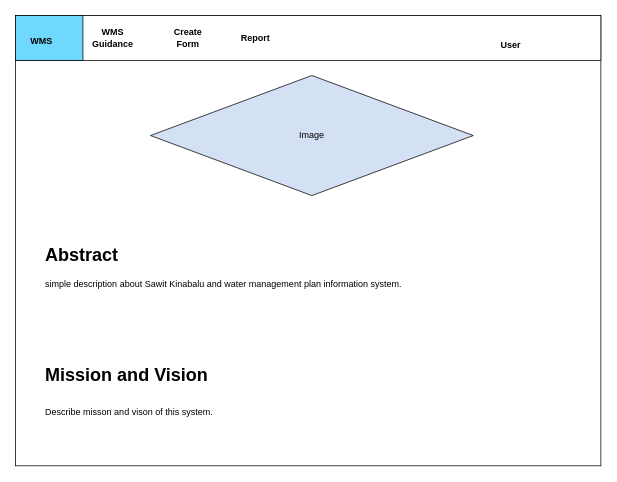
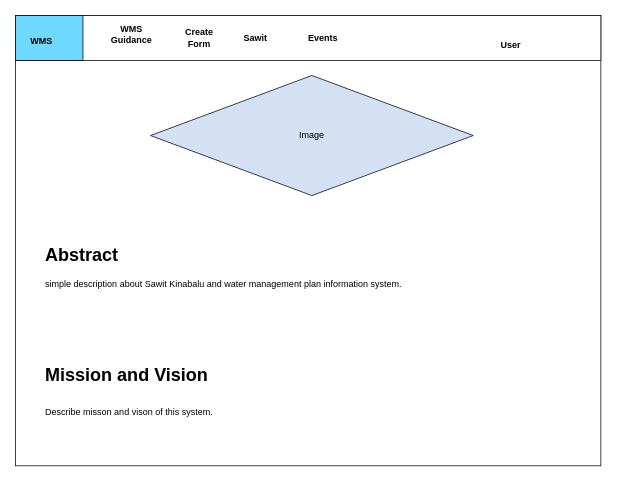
- <mxCell id="4" value="&lt;b&gt;WMS Guidance&lt;/b&gt;" style="text;html=1;strokeColor=none;fillColor=none;align=center;verticalAlign=middle;whiteSpace=wrap;rounded=0;" vertex="1" parent="1"><mxGeometry x="120" y="35" width="60" height="30" as="geometry" /></mxCell>
+ <mxCell id="4" value="&lt;b&gt;WMS Guidance&lt;/b&gt;" style="text;html=1;strokeColor=none;fillColor=none;align=center;verticalAlign=middle;whiteSpace=wrap;rounded=0;" vertex="1" parent="1"><mxGeometry x="145" y="30" width="60" height="30" as="geometry" /></mxCell>
- <mxCell id="12" value="&lt;b&gt;Create Form&lt;/b&gt;" style="text;html=1;strokeColor=none;fillColor=none;align=center;verticalAlign=middle;whiteSpace=wrap;rounded=0;" vertex="1" parent="1"><mxGeometry x="220" y="35" width="60" height="30" as="geometry" /></mxCell>
+ <mxCell id="12" value="&lt;b&gt;Create Form&lt;/b&gt;" style="text;html=1;strokeColor=none;fillColor=none;align=center;verticalAlign=middle;whiteSpace=wrap;rounded=0;" vertex="1" parent="1"><mxGeometry x="235" y="35" width="60" height="30" as="geometry" /></mxCell>
- <mxCell id="5" value="&lt;b&gt;Report&lt;/b&gt;" style="text;html=1;strokeColor=none;fillColor=none;align=center;verticalAlign=middle;whiteSpace=wrap;rounded=0;" vertex="1" parent="1"><mxGeometry x="310" y="35" width="60" height="30" as="geometry" /></mxCell>
+ <mxCell id="5" value="&lt;b&gt;Sawit&lt;/b&gt;" style="text;html=1;strokeColor=none;fillColor=none;align=center;verticalAlign=middle;whiteSpace=wrap;rounded=0;" vertex="1" parent="1"><mxGeometry x="310" y="35" width="60" height="30" as="geometry" /></mxCell>
+ <mxCell id="13" value="&lt;b&gt;Events&lt;/b&gt;" style="text;html=1;strokeColor=none;fillColor=none;align=center;verticalAlign=middle;whiteSpace=wrap;rounded=0;" vertex="1" parent="1"><mxGeometry x="400" y="35" width="60" height="30" as="geometry" /></mxCell>
